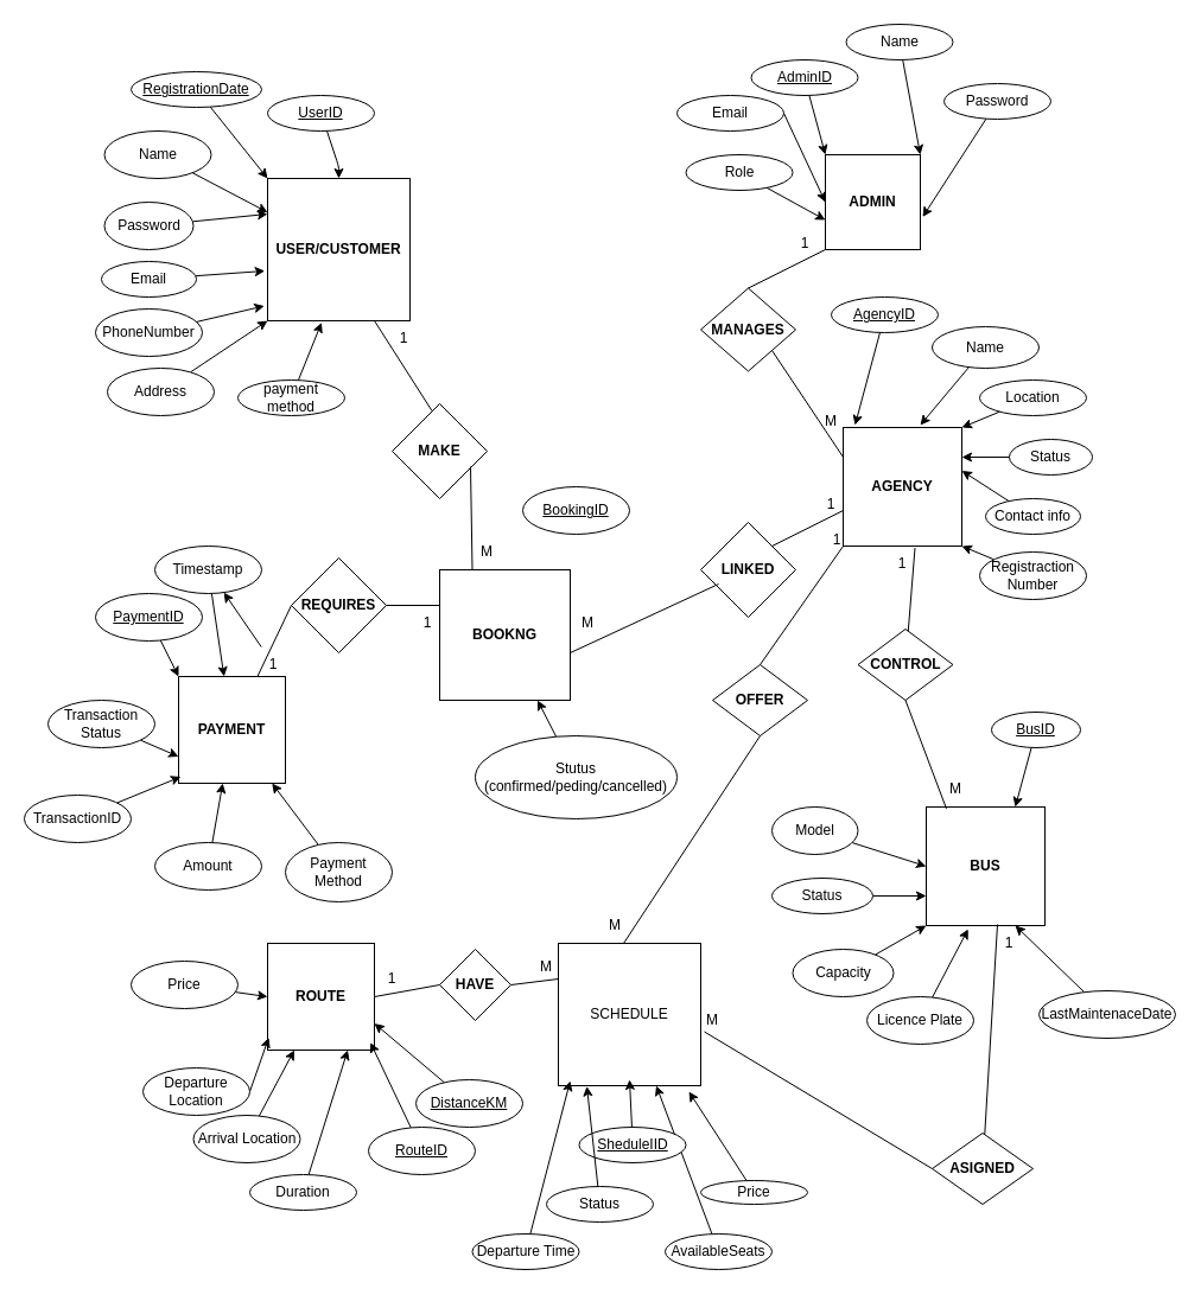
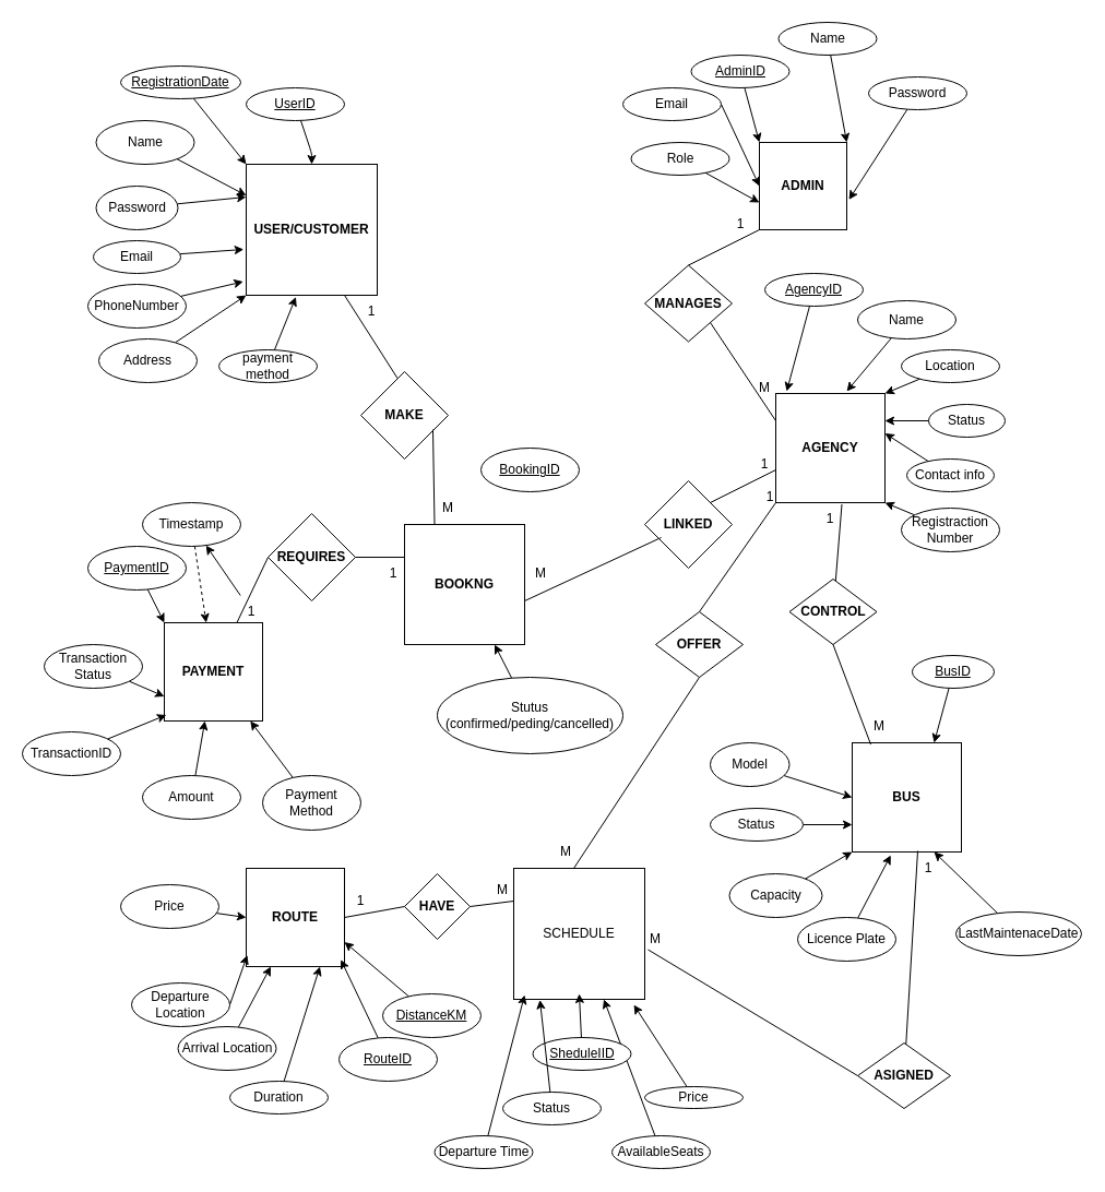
- <mxCell id="57" style="edgeStyle=none;html=1;" parent="1" source="58" target="50" edge="1"><mxGeometry relative="1" as="geometry" /></mxCell>
+ <mxCell id="57" style="edgeStyle=none;html=1;dashed=1;" parent="1" source="58" target="50" edge="1"><mxGeometry relative="1" as="geometry" /></mxCell>
